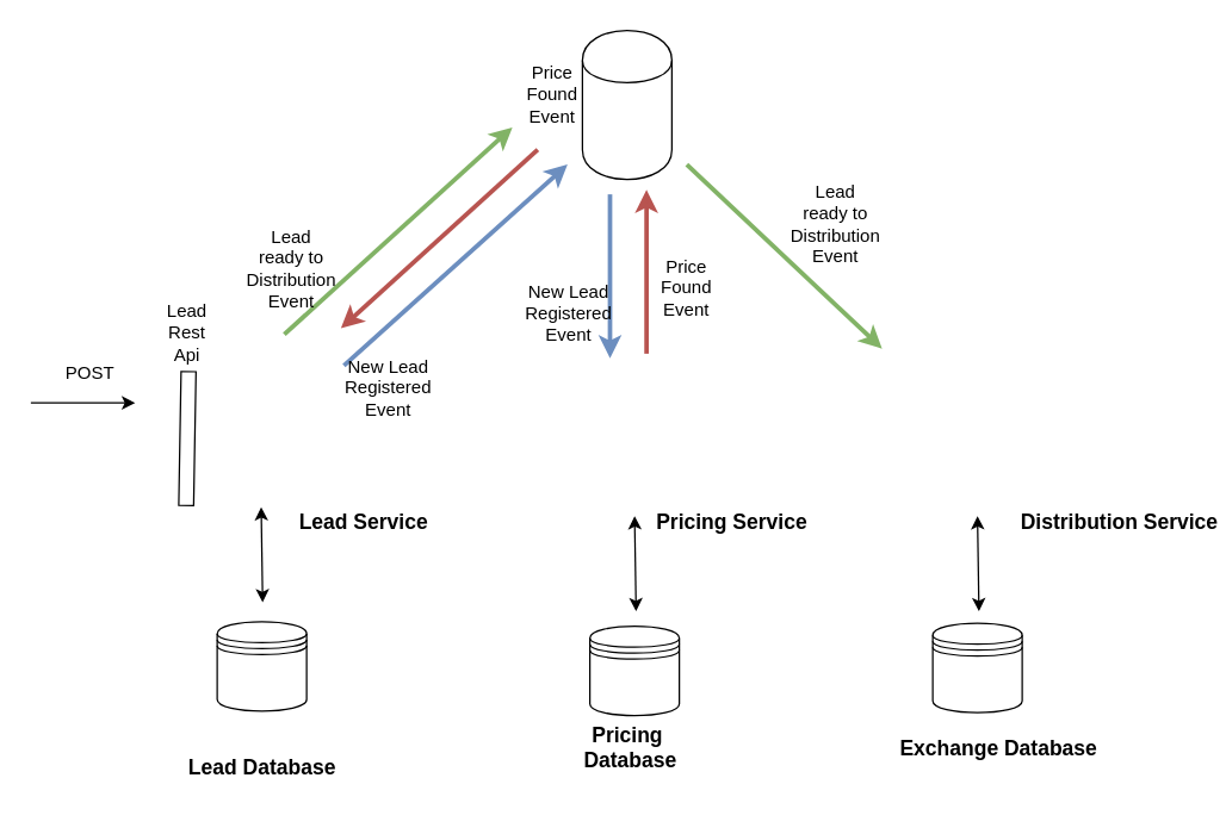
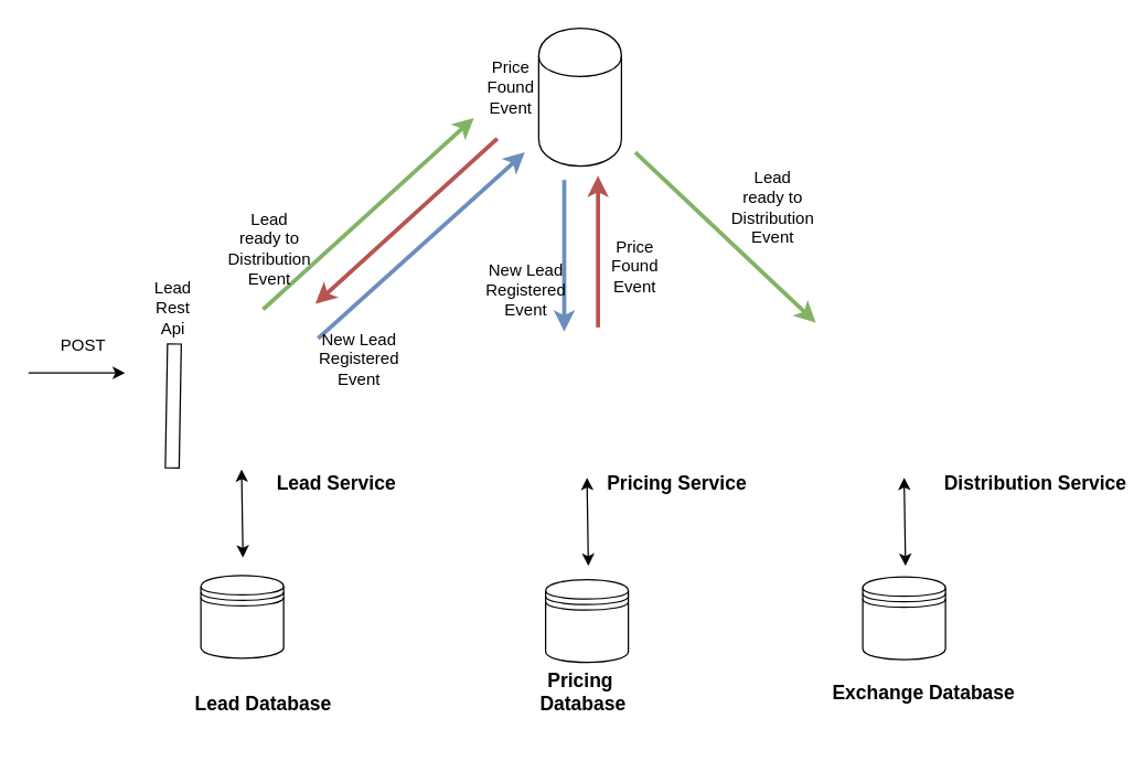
- <mxCell id="33" value="Lead Database&lt;br&gt;&lt;br style=&quot;font-size: 14px&quot;&gt;" style="text;strokeColor=none;fillColor=none;html=1;fontSize=14;fontStyle=1;verticalAlign=middle;align=center;" vertex="1" parent="1"><mxGeometry x="125" y="503" width="100" height="40" as="geometry" /></mxCell>
+ <mxCell id="33" value="Lead Database&lt;br&gt;&lt;br style=&quot;font-size: 14px&quot;&gt;" style="text;strokeColor=none;fillColor=none;html=1;fontSize=14;fontStyle=1;verticalAlign=middle;align=center;" vertex="1" parent="1"><mxGeometry x="140" y="498" width="100" height="40" as="geometry" /></mxCell>
